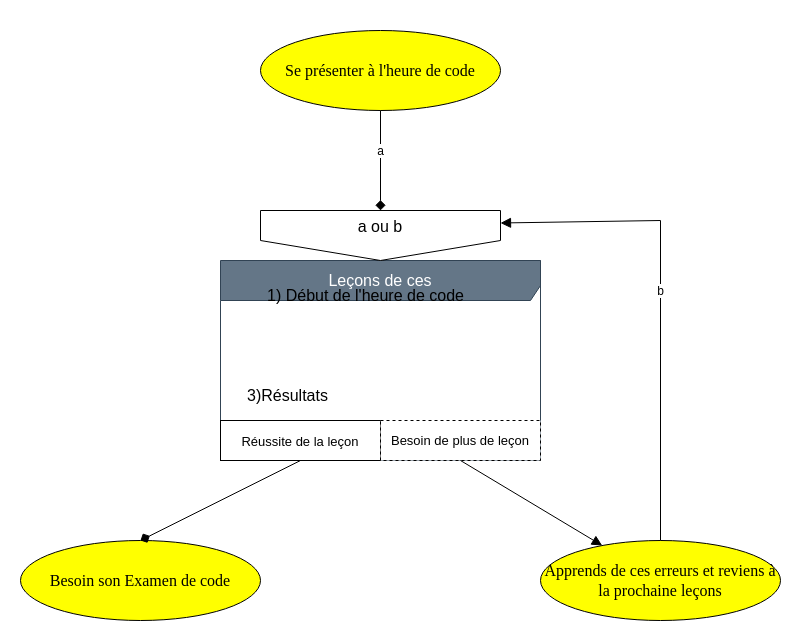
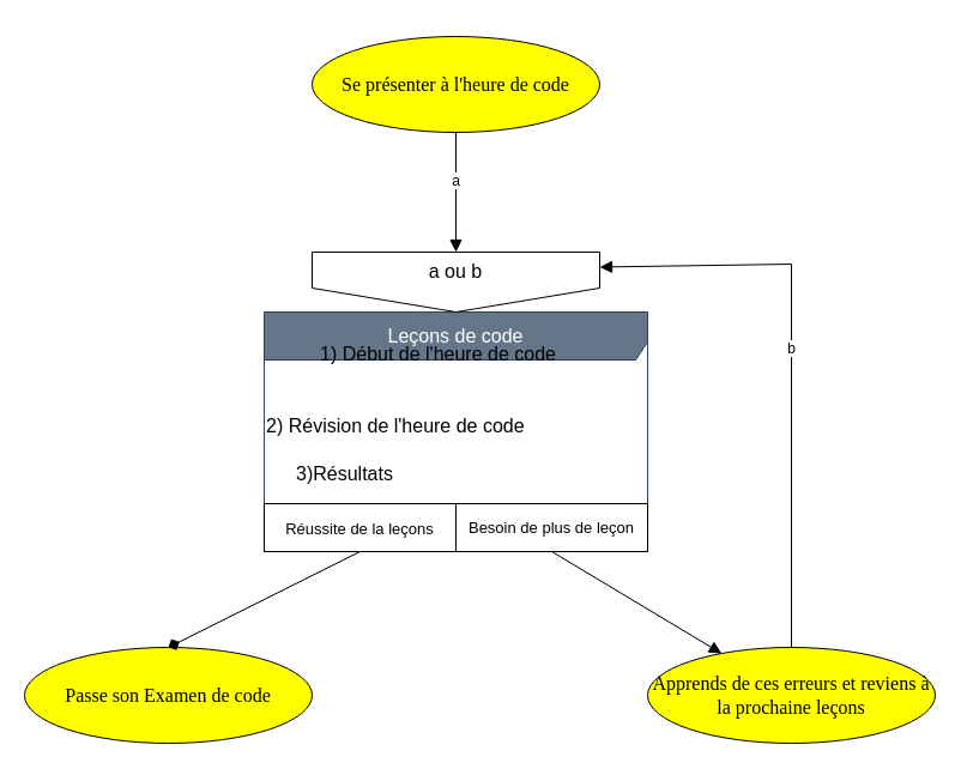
- <mxCell id="7" value="a" style="html=1;verticalAlign=bottom;endArrow=diamond;curved=0;rounded=0;fontSize=12;startSize=8;endSize=8;exitX=0.5;exitY=1;exitDx=0;exitDy=0;" edge="1" parent="1" source="2" target="8"><mxGeometry width="80" relative="1" as="geometry"><mxPoint x="350" y="200" as="sourcePoint" /><mxPoint x="430" y="200" as="targetPoint" /></mxGeometry></mxCell>
+ <mxCell id="7" value="a" style="html=1;verticalAlign=bottom;endArrow=block;curved=0;rounded=0;fontSize=12;startSize=8;endSize=8;exitX=0.5;exitY=1;exitDx=0;exitDy=0;" edge="1" parent="1" source="2" target="8"><mxGeometry width="80" relative="1" as="geometry"><mxPoint x="350" y="200" as="sourcePoint" /><mxPoint x="430" y="200" as="targetPoint" /></mxGeometry></mxCell>
- <mxCell id="3" value="&lt;div&gt;Leçons de ces&lt;/div&gt;" style="shape=umlFrame;whiteSpace=wrap;html=1;pointerEvents=0;fontSize=16;width=320;height=40;fillColor=#647687;strokeColor=#314354;fontColor=#ffffff;" vertex="1" parent="1"><mxGeometry x="220" y="260" width="320" height="200" as="geometry" /></mxCell>
+ <mxCell id="3" value="&lt;div&gt;Leçons de code&lt;/div&gt;" style="shape=umlFrame;whiteSpace=wrap;html=1;pointerEvents=0;fontSize=16;width=320;height=40;fillColor=#647687;strokeColor=#314354;fontColor=#ffffff;" vertex="1" parent="1"><mxGeometry x="220" y="260" width="320" height="200" as="geometry" /></mxCell>
+ <mxCell id="10" value="&lt;div align=&quot;left&quot;&gt;2) Révision de l'heure de code&lt;/div&gt;" style="text;html=1;strokeColor=none;fillColor=none;align=left;verticalAlign=middle;whiteSpace=wrap;rounded=0;fontSize=16;" vertex="1" parent="1"><mxGeometry x="220" y="340" width="240" height="30" as="geometry" /></mxCell>
- <mxCell id="4" value="&lt;font style=&quot;font-size: 13px;&quot;&gt;Réussite de la leçon&lt;/font&gt;" style="whiteSpace=wrap;html=1;align=center;fontSize=16;" vertex="1" parent="1"><mxGeometry x="220" y="420" width="160" height="40" as="geometry" /></mxCell>
+ <mxCell id="4" value="&lt;font style=&quot;font-size: 13px;&quot;&gt;Réussite de la leçons&lt;/font&gt;" style="whiteSpace=wrap;html=1;align=center;fontSize=16;" vertex="1" parent="1"><mxGeometry x="220" y="420" width="160" height="40" as="geometry" /></mxCell>
- <mxCell id="5" value="Besoin de plus de leçon" style="whiteSpace=wrap;html=1;align=center;fontSize=13;dashed=1;" vertex="1" parent="1"><mxGeometry x="380" y="420" width="160" height="40" as="geometry" /></mxCell>
+ <mxCell id="5" value="Besoin de plus de leçon" style="whiteSpace=wrap;html=1;align=center;fontSize=13;" vertex="1" parent="1"><mxGeometry x="380" y="420" width="160" height="40" as="geometry" /></mxCell>
- <mxCell id="13" value="Besoin son Examen de code" style="ellipse;whiteSpace=wrap;html=1;fontSize=16;fillColor=#FFFF00;fontFamily=Comic Sans MS;" vertex="1" parent="1"><mxGeometry x="20" y="540" width="240" height="80" as="geometry" /></mxCell>
+ <mxCell id="13" value="Passe son Examen de code" style="ellipse;whiteSpace=wrap;html=1;fontSize=16;fillColor=#FFFF00;fontFamily=Comic Sans MS;" vertex="1" parent="1"><mxGeometry x="20" y="540" width="240" height="80" as="geometry" /></mxCell>
